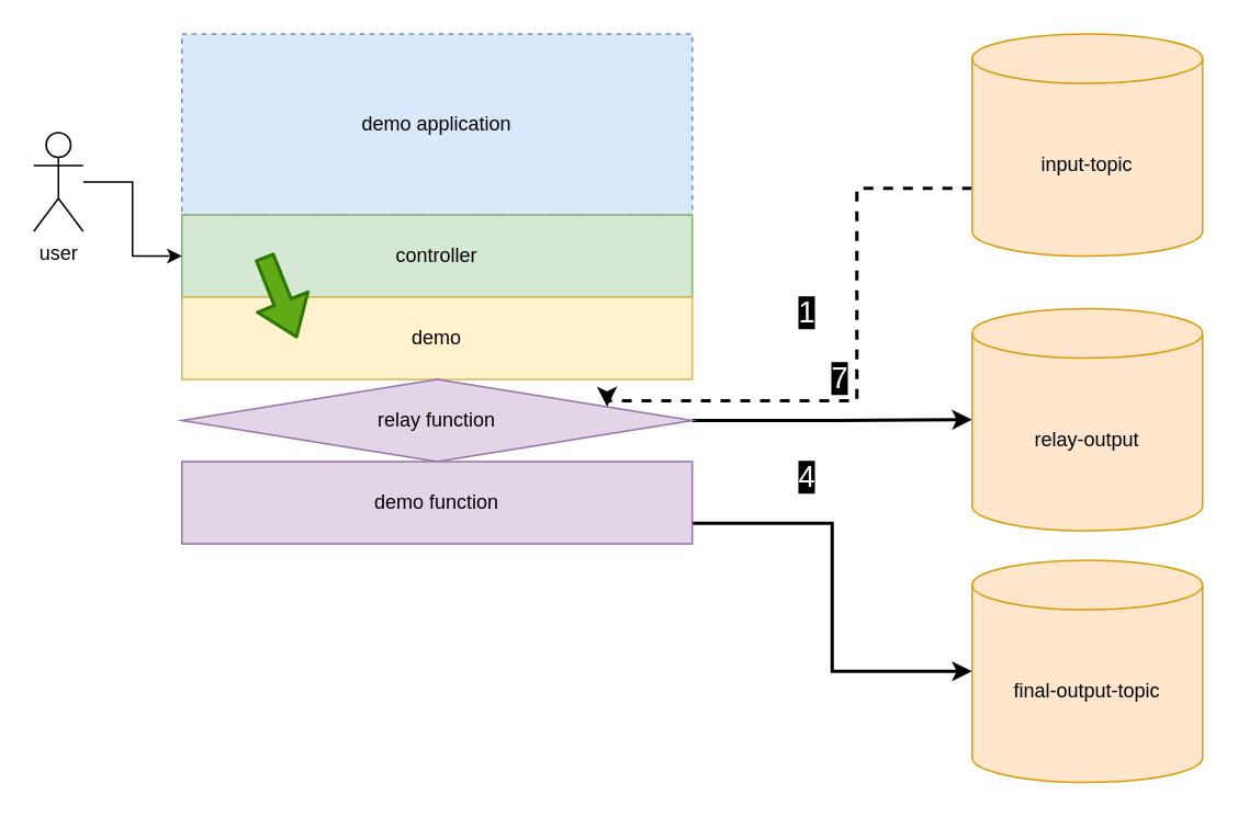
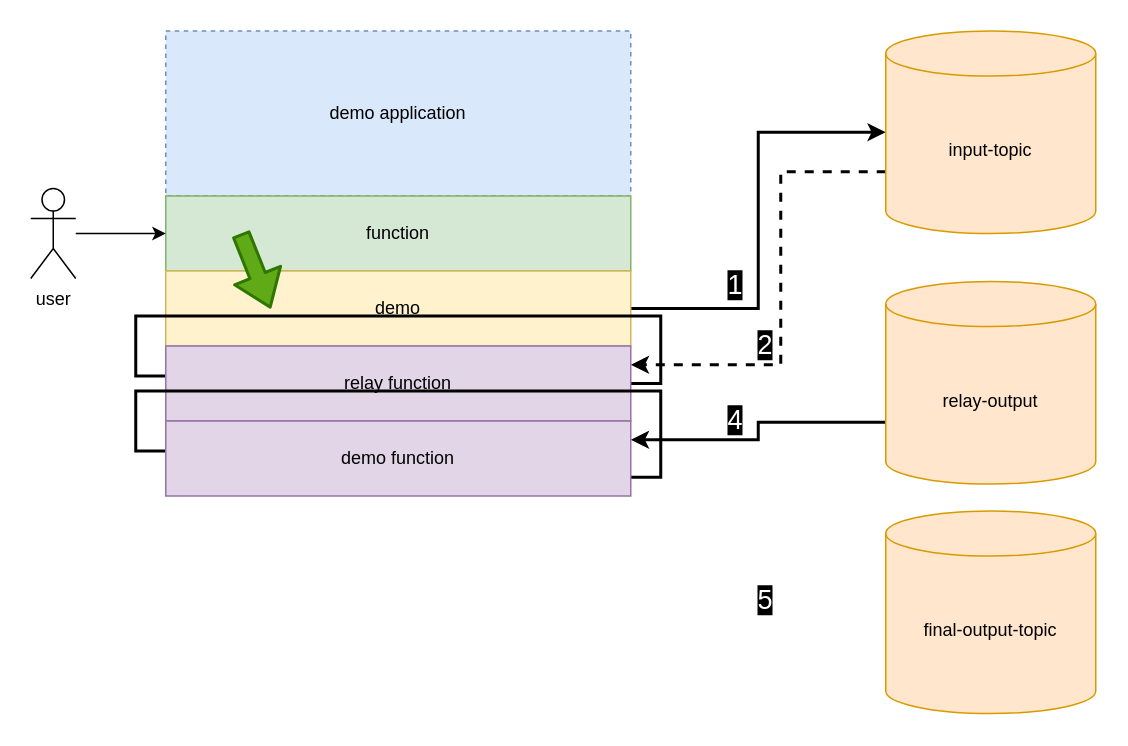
- <mxCell id="7" value="user" style="shape=umlActor;verticalLabelPosition=bottom;verticalAlign=top;html=1;outlineConnect=0;" vertex="1" parent="1"><mxGeometry x="20" y="80" width="30" height="60" as="geometry" /></mxCell>
+ <mxCell id="7" value="user" style="shape=umlActor;verticalLabelPosition=bottom;verticalAlign=top;html=1;outlineConnect=0;" vertex="1" parent="1"><mxGeometry x="20" y="125" width="30" height="60" as="geometry" /></mxCell>
+ <mxCell id="4" style="edgeStyle=orthogonalEdgeStyle;rounded=0;orthogonalLoop=1;jettySize=auto;html=1;exitX=1;exitY=0.5;exitDx=0;exitDy=0;entryX=0;entryY=0.5;entryDx=0;entryDy=0;entryPerimeter=0;strokeWidth=2;" edge="1" parent="1" source="5" target="9"><mxGeometry relative="1" as="geometry" /></mxCell>
- <mxCell id="3" value="controller" style="rounded=0;whiteSpace=wrap;html=1;fillColor=#d5e8d4;strokeColor=#82b366;" vertex="1" parent="1"><mxGeometry x="110" y="130" width="310" height="50" as="geometry" /></mxCell>
+ <mxCell id="3" value="function" style="rounded=0;whiteSpace=wrap;html=1;fillColor=#d5e8d4;strokeColor=#82b366;" vertex="1" parent="1"><mxGeometry x="110" y="130" width="310" height="50" as="geometry" /></mxCell>
- <mxCell id="18" value="&lt;span style=&quot;background-color: rgb(0 , 0 , 0) ; font-size: 18px&quot;&gt;&lt;font color=&quot;#ffffff&quot; style=&quot;font-size: 18px&quot;&gt;7&lt;/font&gt;&lt;/span&gt;" style="text;html=1;strokeColor=none;fillColor=none;align=center;verticalAlign=middle;whiteSpace=wrap;rounded=0;fontSize=18;" vertex="1" parent="1"><mxGeometry x="490" y="220" width="40" height="20" as="geometry" /></mxCell>
+ <mxCell id="18" value="&lt;span style=&quot;background-color: rgb(0 , 0 , 0) ; font-size: 18px&quot;&gt;&lt;font color=&quot;#ffffff&quot; style=&quot;font-size: 18px&quot;&gt;2&lt;/font&gt;&lt;/span&gt;" style="text;html=1;strokeColor=none;fillColor=none;align=center;verticalAlign=middle;whiteSpace=wrap;rounded=0;fontSize=18;" vertex="1" parent="1"><mxGeometry x="490" y="220" width="40" height="20" as="geometry" /></mxCell>
- <mxCell id="11" value="relay function" style="rhombus;whiteSpace=wrap;html=1;fillColor=#e1d5e7;strokeColor=#9673a6;" vertex="1" parent="1"><mxGeometry x="110" y="230" width="310" height="50" as="geometry" /></mxCell>
+ <mxCell id="11" value="relay function" style="rounded=0;whiteSpace=wrap;html=1;fillColor=#e1d5e7;strokeColor=#9673a6;" vertex="1" parent="1"><mxGeometry x="110" y="230" width="310" height="50" as="geometry" /></mxCell>
- <mxCell id="10" style="edgeStyle=orthogonalEdgeStyle;rounded=0;orthogonalLoop=1;jettySize=auto;html=1;exitX=1;exitY=0.5;exitDx=0;exitDy=0;entryX=0;entryY=0.5;entryDx=0;entryDy=0;entryPerimeter=0;strokeWidth=2;" edge="1" parent="1" source="11" target="13"><mxGeometry relative="1" as="geometry" /></mxCell>
+ <mxCell id="10" style="edgeStyle=orthogonalEdgeStyle;rounded=0;orthogonalLoop=1;jettySize=auto;html=1;exitX=1;exitY=0.5;exitDx=0;exitDy=0;strokeWidth=2;" edge="1" parent="1" source="11" target="5"><mxGeometry relative="1" as="geometry" /></mxCell>
+ <mxCell id="12" style="edgeStyle=orthogonalEdgeStyle;rounded=0;orthogonalLoop=1;jettySize=auto;html=1;exitX=0;exitY=0;exitDx=0;exitDy=93.75;exitPerimeter=0;entryX=1;entryY=0.25;entryDx=0;entryDy=0;strokeWidth=2;" edge="1" parent="1" source="13" target="15"><mxGeometry relative="1" as="geometry" /></mxCell>
- <mxCell id="19" value="&lt;span style=&quot;background-color: rgb(0 , 0 , 0) ; font-size: 18px&quot;&gt;&lt;font color=&quot;#ffffff&quot; style=&quot;font-size: 18px&quot;&gt;4&lt;/font&gt;&lt;/span&gt;" style="text;html=1;strokeColor=none;fillColor=none;align=center;verticalAlign=middle;whiteSpace=wrap;rounded=0;fontSize=18;" vertex="1" parent="1"><mxGeometry x="470" y="280" width="40" height="20" as="geometry" /></mxCell>
+ <mxCell id="19" value="&lt;span style=&quot;background-color: rgb(0 , 0 , 0) ; font-size: 18px&quot;&gt;&lt;font color=&quot;#ffffff&quot; style=&quot;font-size: 18px&quot;&gt;4&lt;/font&gt;&lt;/span&gt;" style="text;html=1;strokeColor=none;fillColor=none;align=center;verticalAlign=middle;whiteSpace=wrap;rounded=0;fontSize=18;" vertex="1" parent="1"><mxGeometry x="470" y="270" width="40" height="20" as="geometry" /></mxCell>
- <mxCell id="14" style="edgeStyle=orthogonalEdgeStyle;rounded=0;orthogonalLoop=1;jettySize=auto;html=1;exitX=1;exitY=0.75;exitDx=0;exitDy=0;entryX=0;entryY=0.5;entryDx=0;entryDy=0;entryPerimeter=0;strokeWidth=2;" edge="1" parent="1" source="15" target="16"><mxGeometry relative="1" as="geometry" /></mxCell>
+ <mxCell id="14" style="edgeStyle=orthogonalEdgeStyle;rounded=0;orthogonalLoop=1;jettySize=auto;html=1;exitX=1;exitY=0.75;exitDx=0;exitDy=0;strokeWidth=2;" edge="1" parent="1" source="15" target="11"><mxGeometry relative="1" as="geometry" /></mxCell>
+ <mxCell id="20" value="&lt;span style=&quot;background-color: rgb(0 , 0 , 0) ; font-size: 18px&quot;&gt;&lt;font color=&quot;#ffffff&quot; style=&quot;font-size: 18px&quot;&gt;5&lt;/font&gt;&lt;/span&gt;" style="text;html=1;strokeColor=none;fillColor=none;align=center;verticalAlign=middle;whiteSpace=wrap;rounded=0;fontSize=18;" vertex="1" parent="1"><mxGeometry x="490" y="390" width="40" height="20" as="geometry" /></mxCell>
